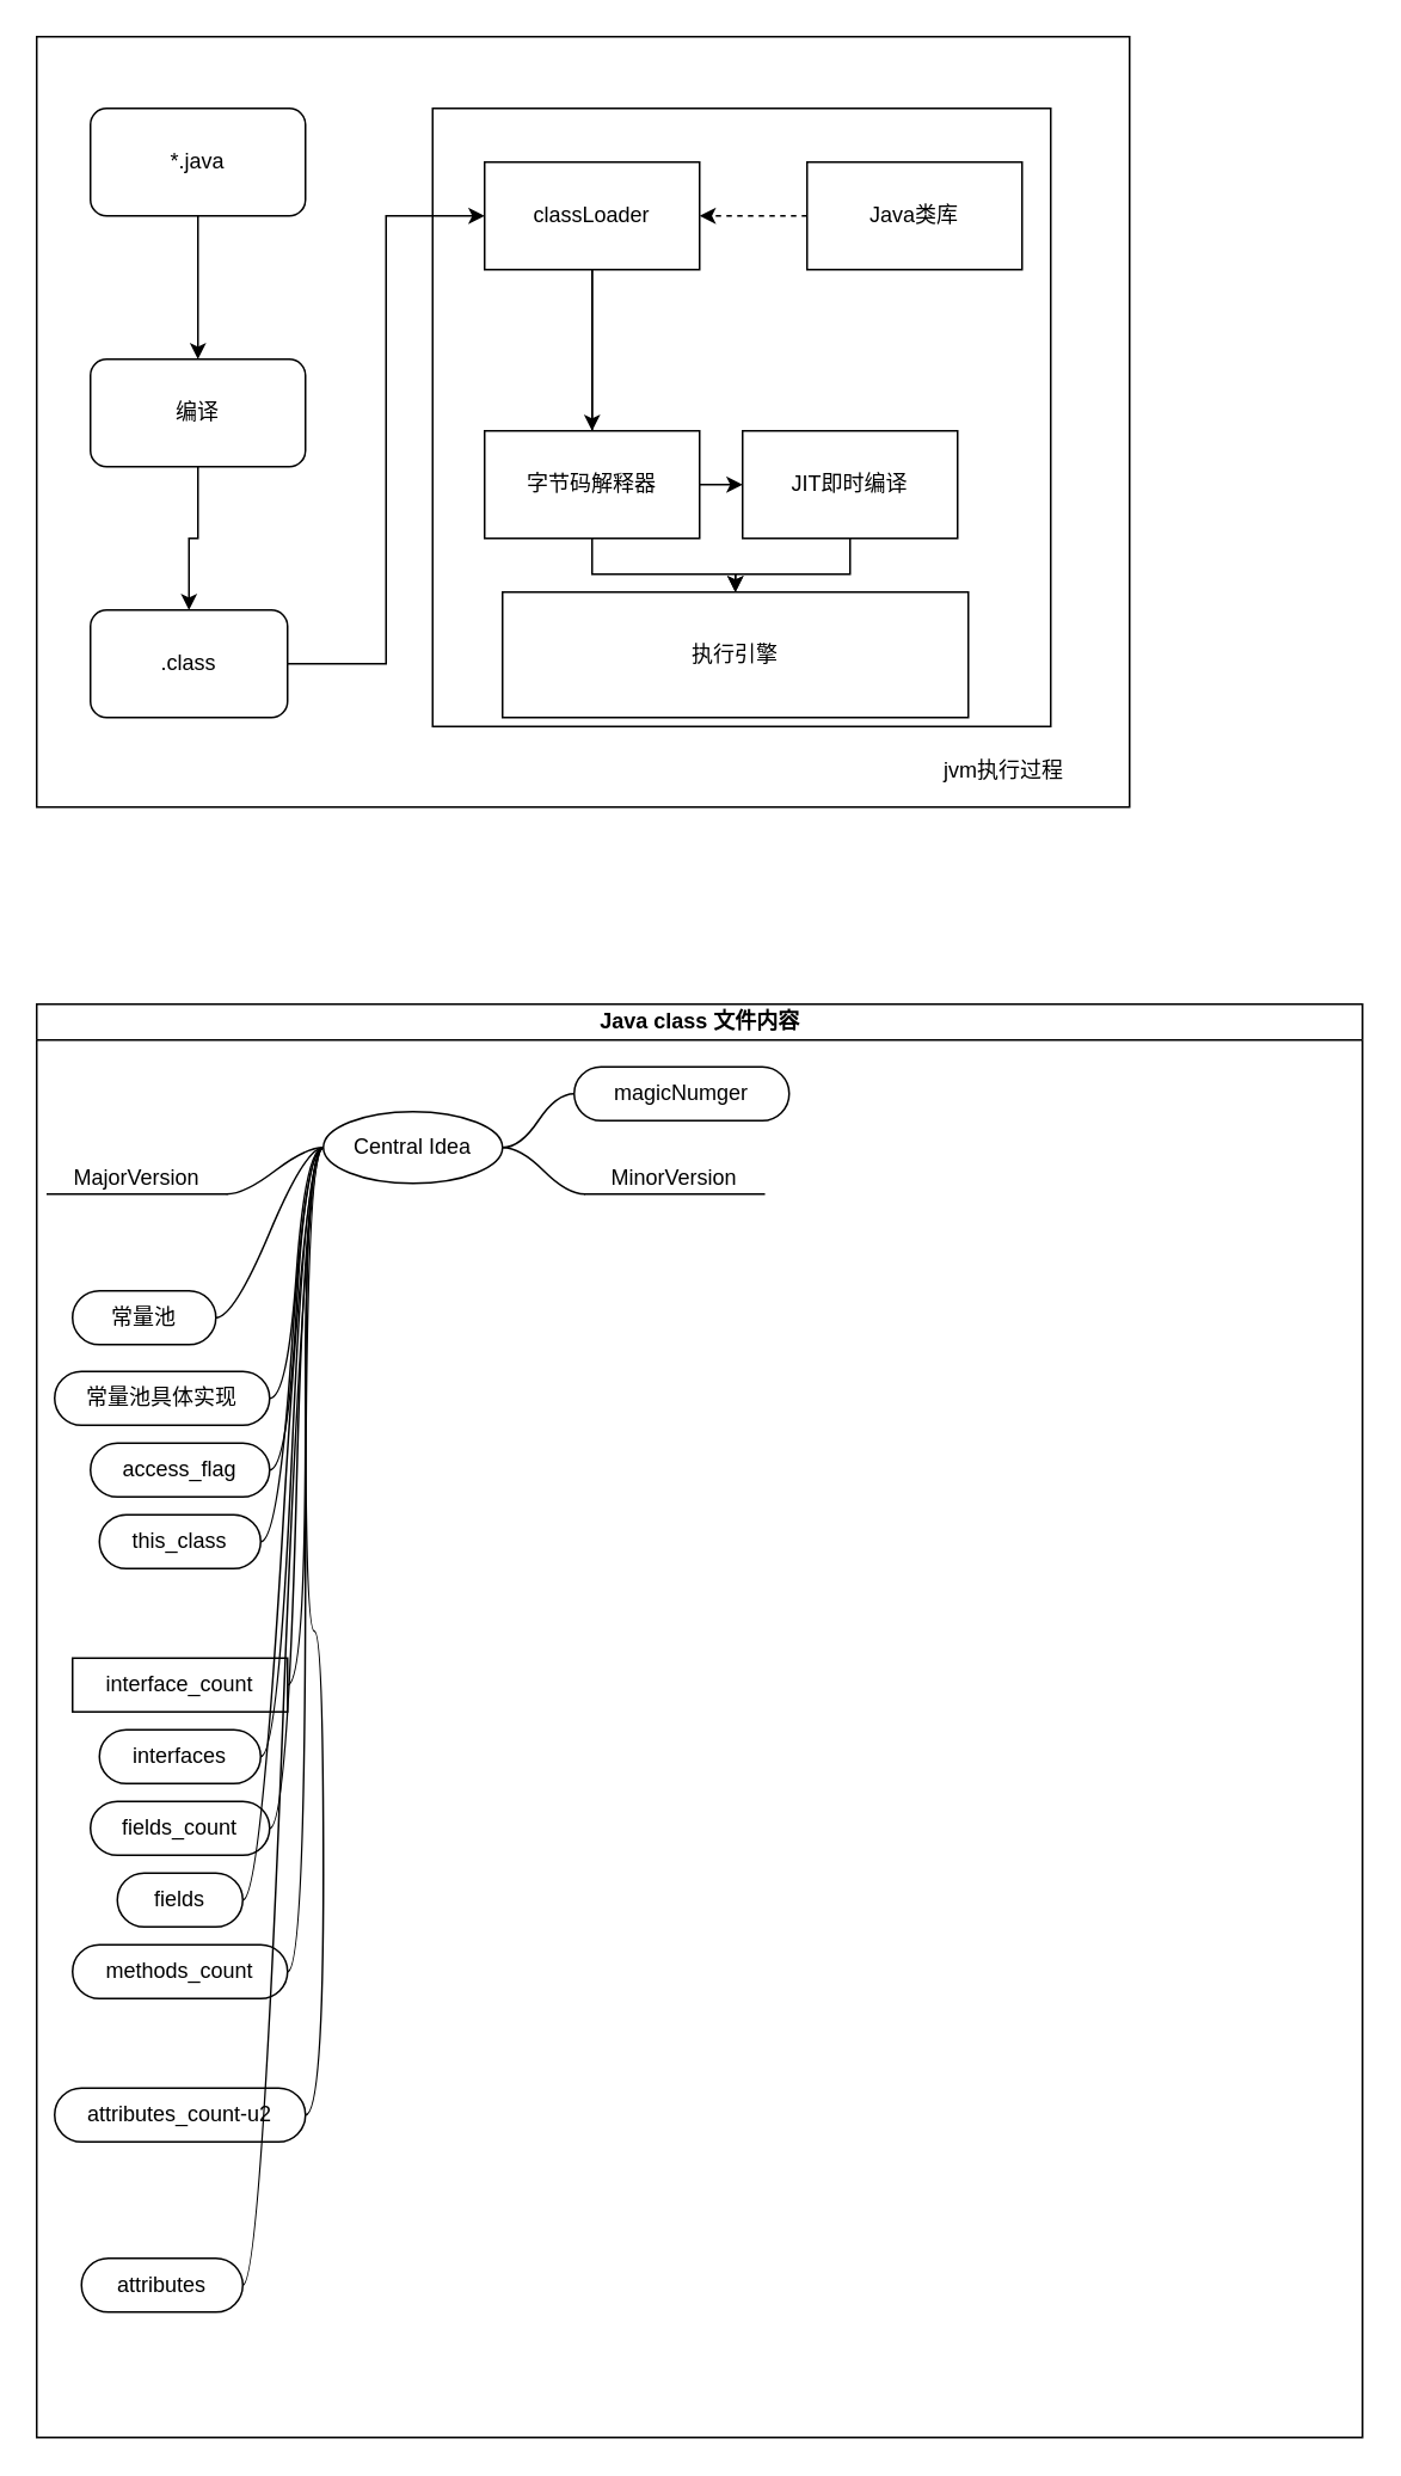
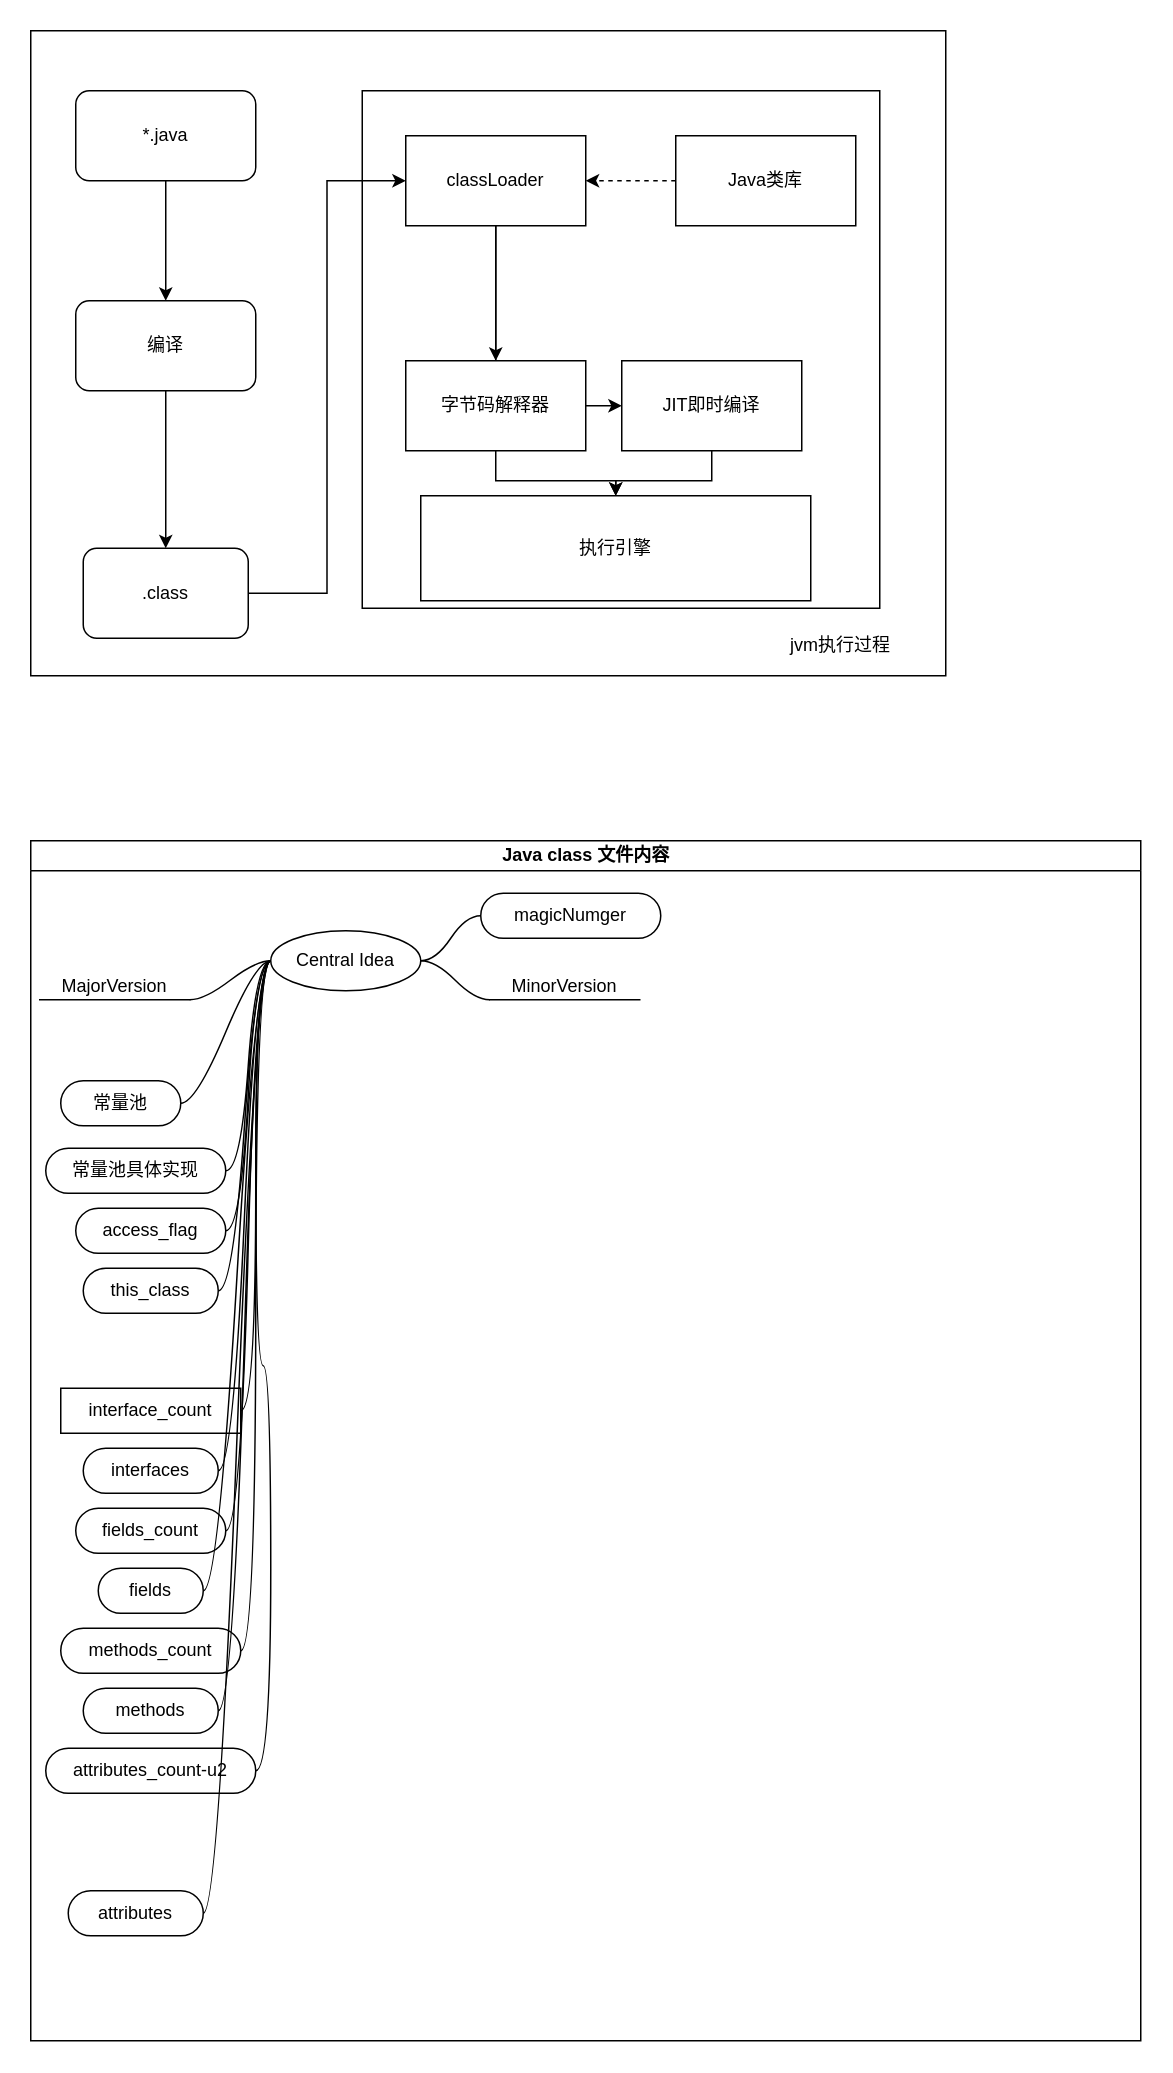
- <mxCell id="9" value=".class" style="rounded=1;whiteSpace=wrap;html=1;" vertex="1" parent="1"><mxGeometry x="50" y="340" width="110" height="60" as="geometry" /></mxCell>
+ <mxCell id="9" value=".class" style="rounded=1;whiteSpace=wrap;html=1;" vertex="1" parent="1"><mxGeometry x="55" y="365" width="110" height="60" as="geometry" /></mxCell>
+ <mxCell id="47" value="" style="edgeStyle=entityRelationEdgeStyle;startArrow=none;endArrow=none;segment=10;curved=1;" edge="1" target="48" source="26" parent="21"><mxGeometry relative="1" as="geometry"><mxPoint x="190" y="1080" as="sourcePoint" /></mxGeometry></mxCell>
+ <mxCell id="48" value="methods" style="whiteSpace=wrap;html=1;rounded=1;arcSize=50;align=center;verticalAlign=middle;strokeWidth=1;autosize=1;spacing=4;treeFolding=1;treeMoving=1;newEdgeStyle={&quot;edgeStyle&quot;:&quot;entityRelationEdgeStyle&quot;,&quot;startArrow&quot;:&quot;none&quot;,&quot;endArrow&quot;:&quot;none&quot;,&quot;segment&quot;:10,&quot;curved&quot;:1};" vertex="1" parent="21"><mxGeometry x="35" y="565" width="90" height="30" as="geometry" /></mxCell>
